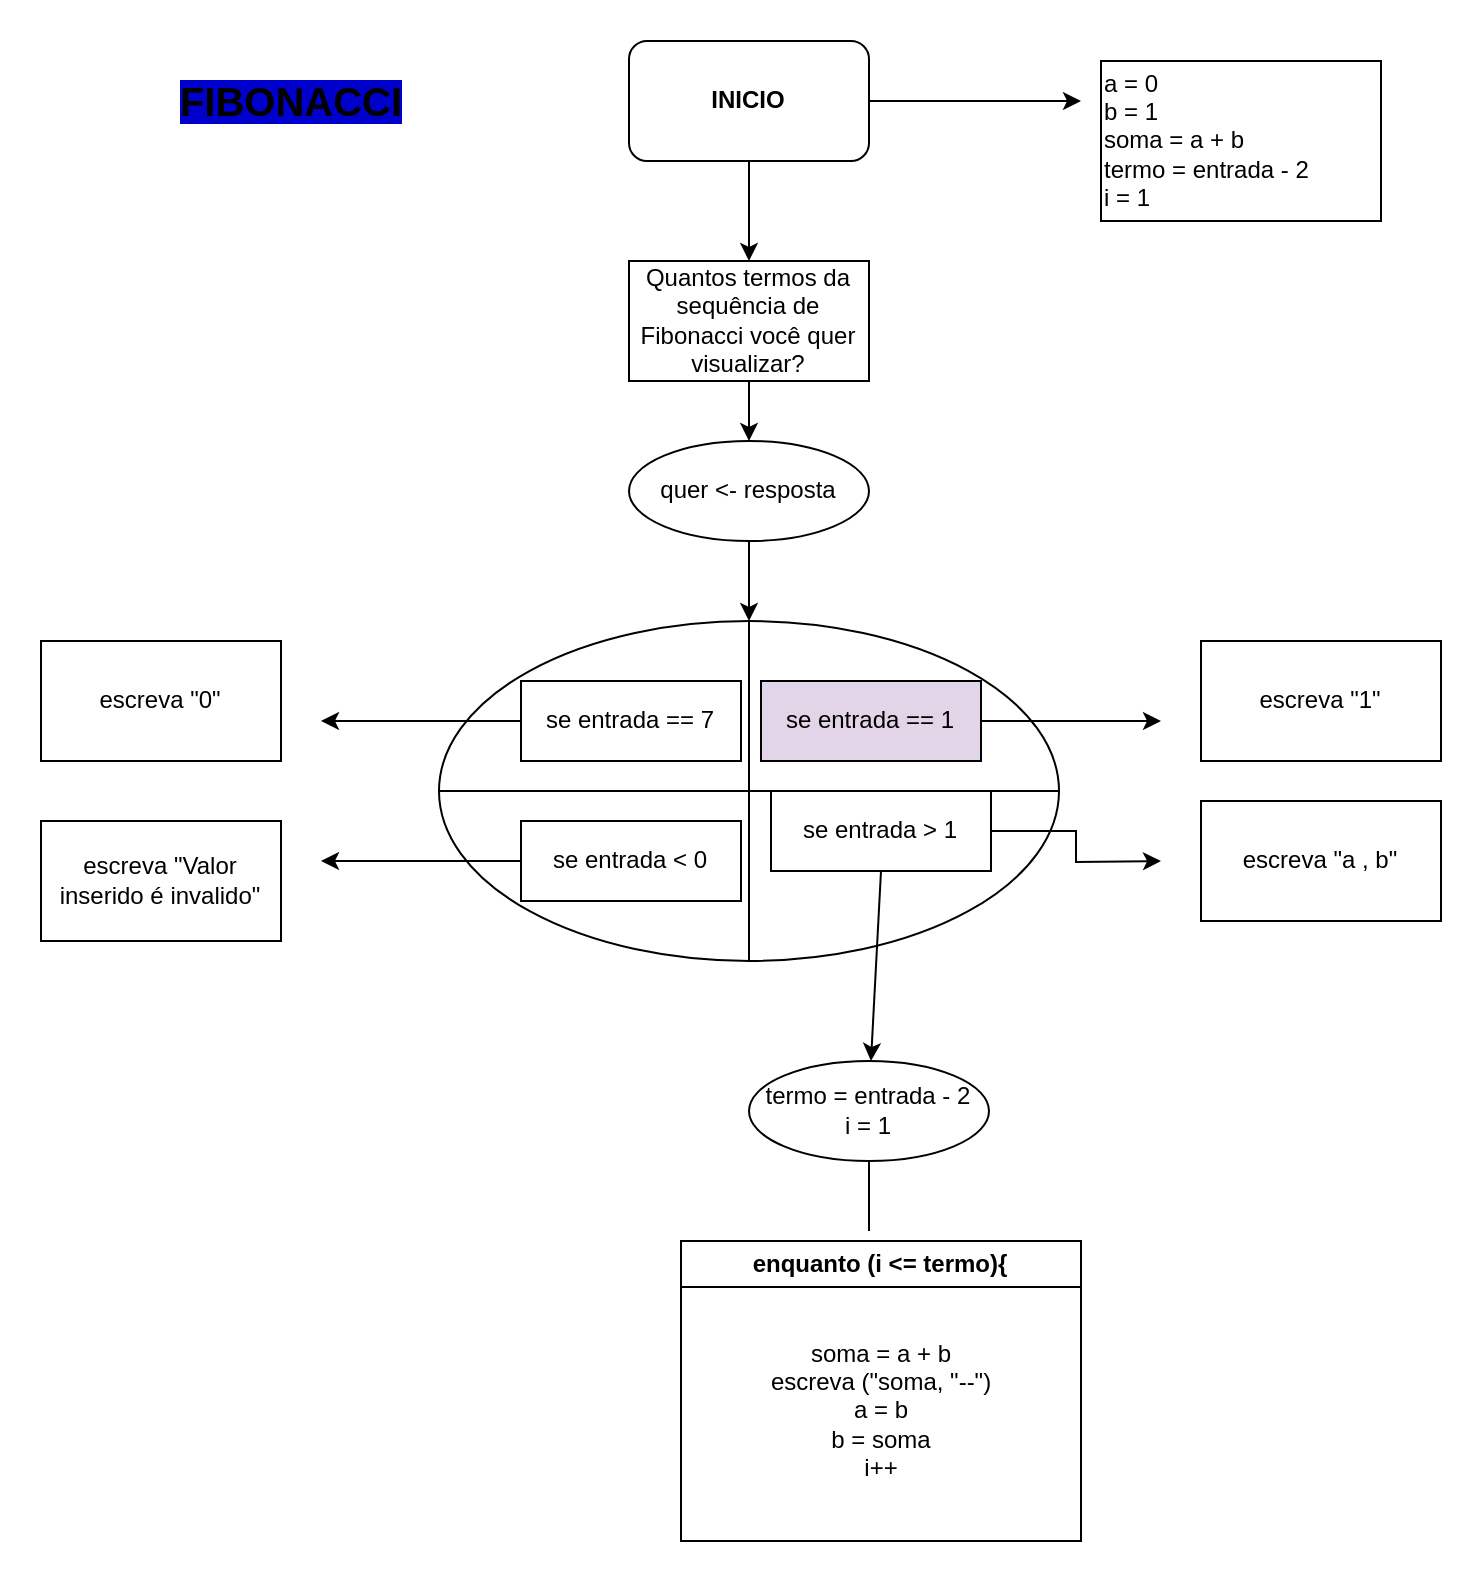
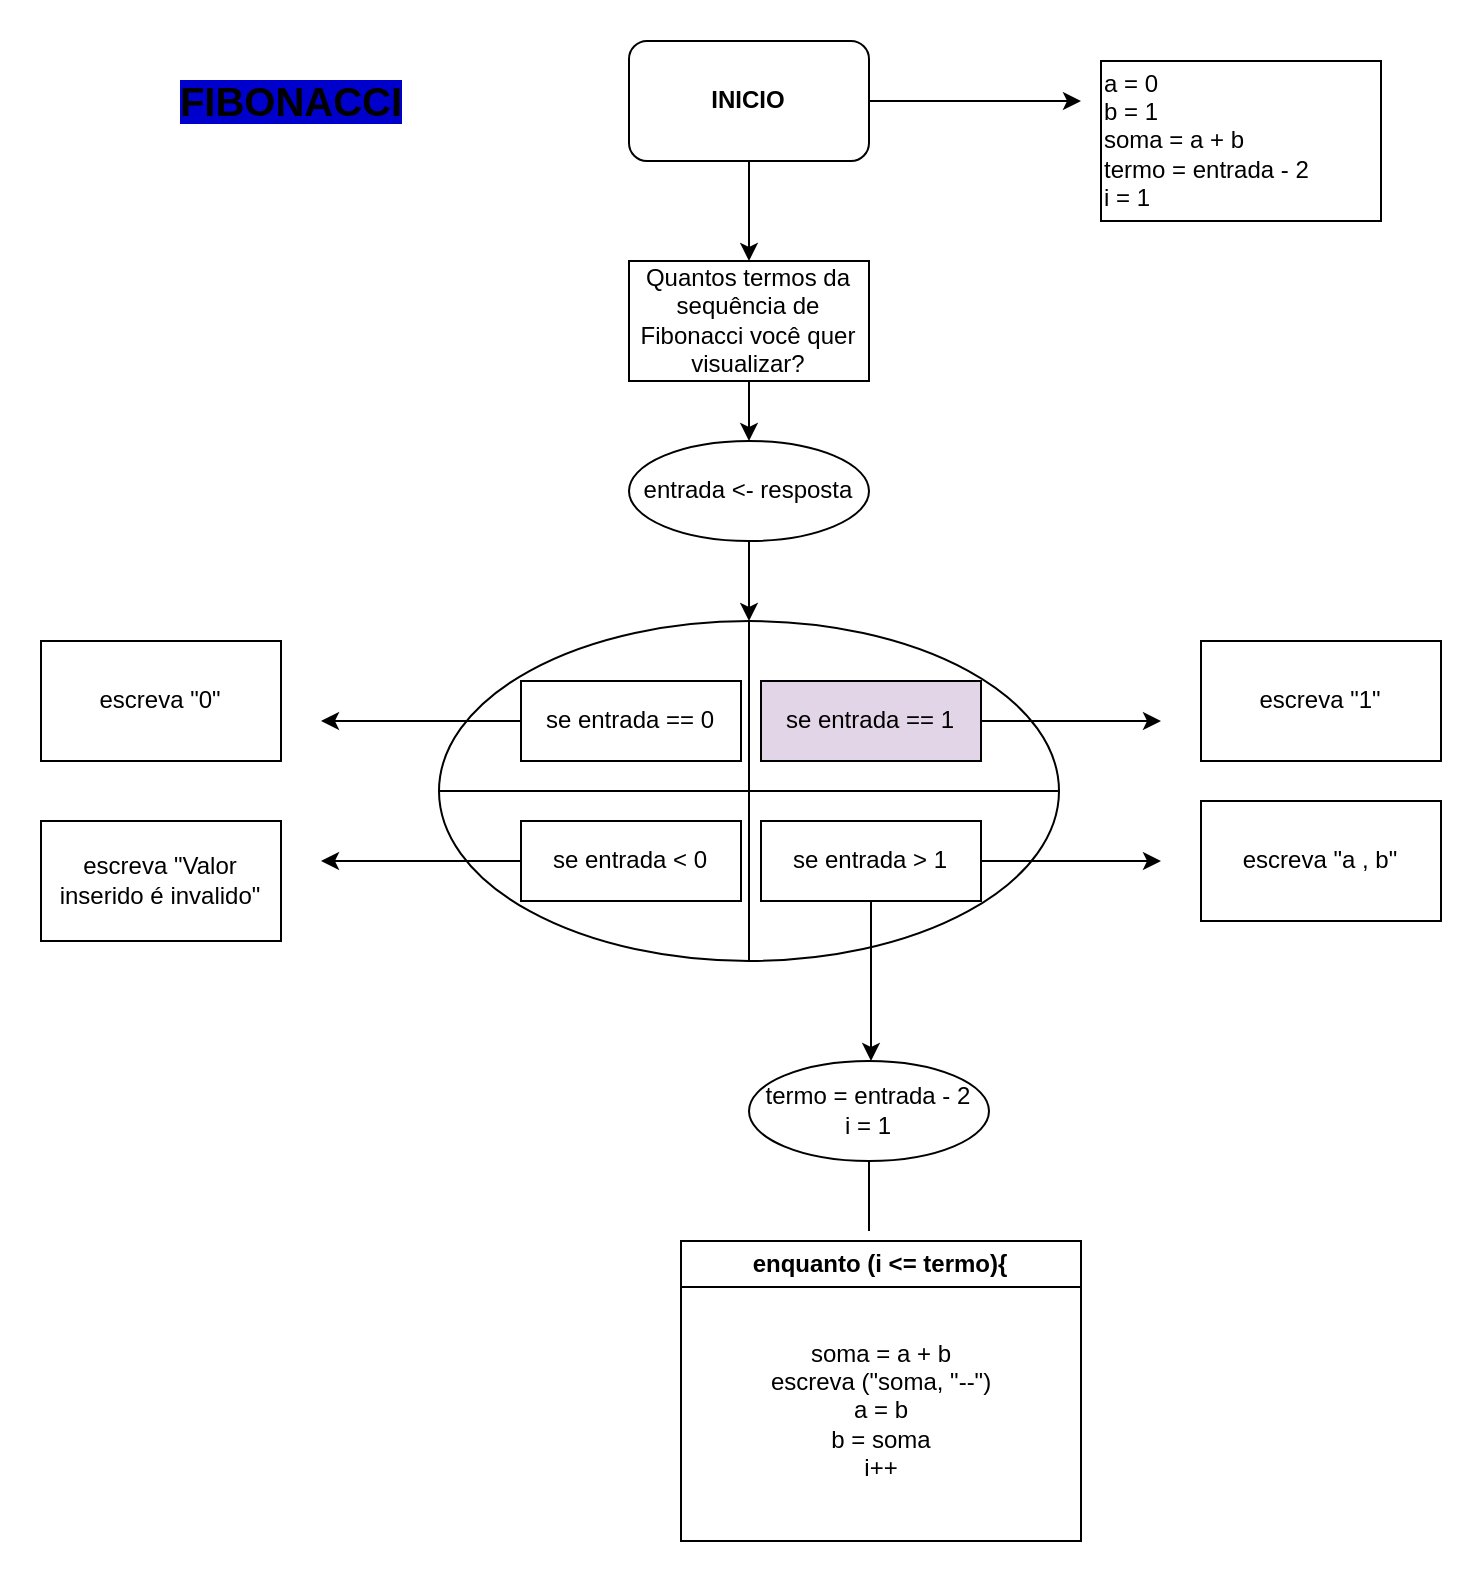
- <mxCell id="7" value="quer &amp;lt;- resposta" style="ellipse;whiteSpace=wrap;html=1;" vertex="1" parent="1"><mxGeometry x="314" y="220" width="120" height="50" as="geometry" /></mxCell>
+ <mxCell id="7" value="entrada &amp;lt;- resposta" style="ellipse;whiteSpace=wrap;html=1;" vertex="1" parent="1"><mxGeometry x="314" y="220" width="120" height="50" as="geometry" /></mxCell>
- <mxCell id="10" value="se entrada == 7" style="whiteSpace=wrap;html=1;" vertex="1" parent="1"><mxGeometry x="260" y="340" width="110" height="40" as="geometry" /></mxCell>
+ <mxCell id="10" value="se entrada == 0" style="whiteSpace=wrap;html=1;" vertex="1" parent="1"><mxGeometry x="260" y="340" width="110" height="40" as="geometry" /></mxCell>
- <mxCell id="16" value="se entrada &amp;gt; 1" style="rounded=0;whiteSpace=wrap;html=1;" vertex="1" parent="1"><mxGeometry x="385" y="395" width="110" height="40" as="geometry" /></mxCell>
+ <mxCell id="16" value="se entrada &amp;gt; 1" style="rounded=0;whiteSpace=wrap;html=1;" vertex="1" parent="1"><mxGeometry x="380" y="410" width="110" height="40" as="geometry" /></mxCell>
